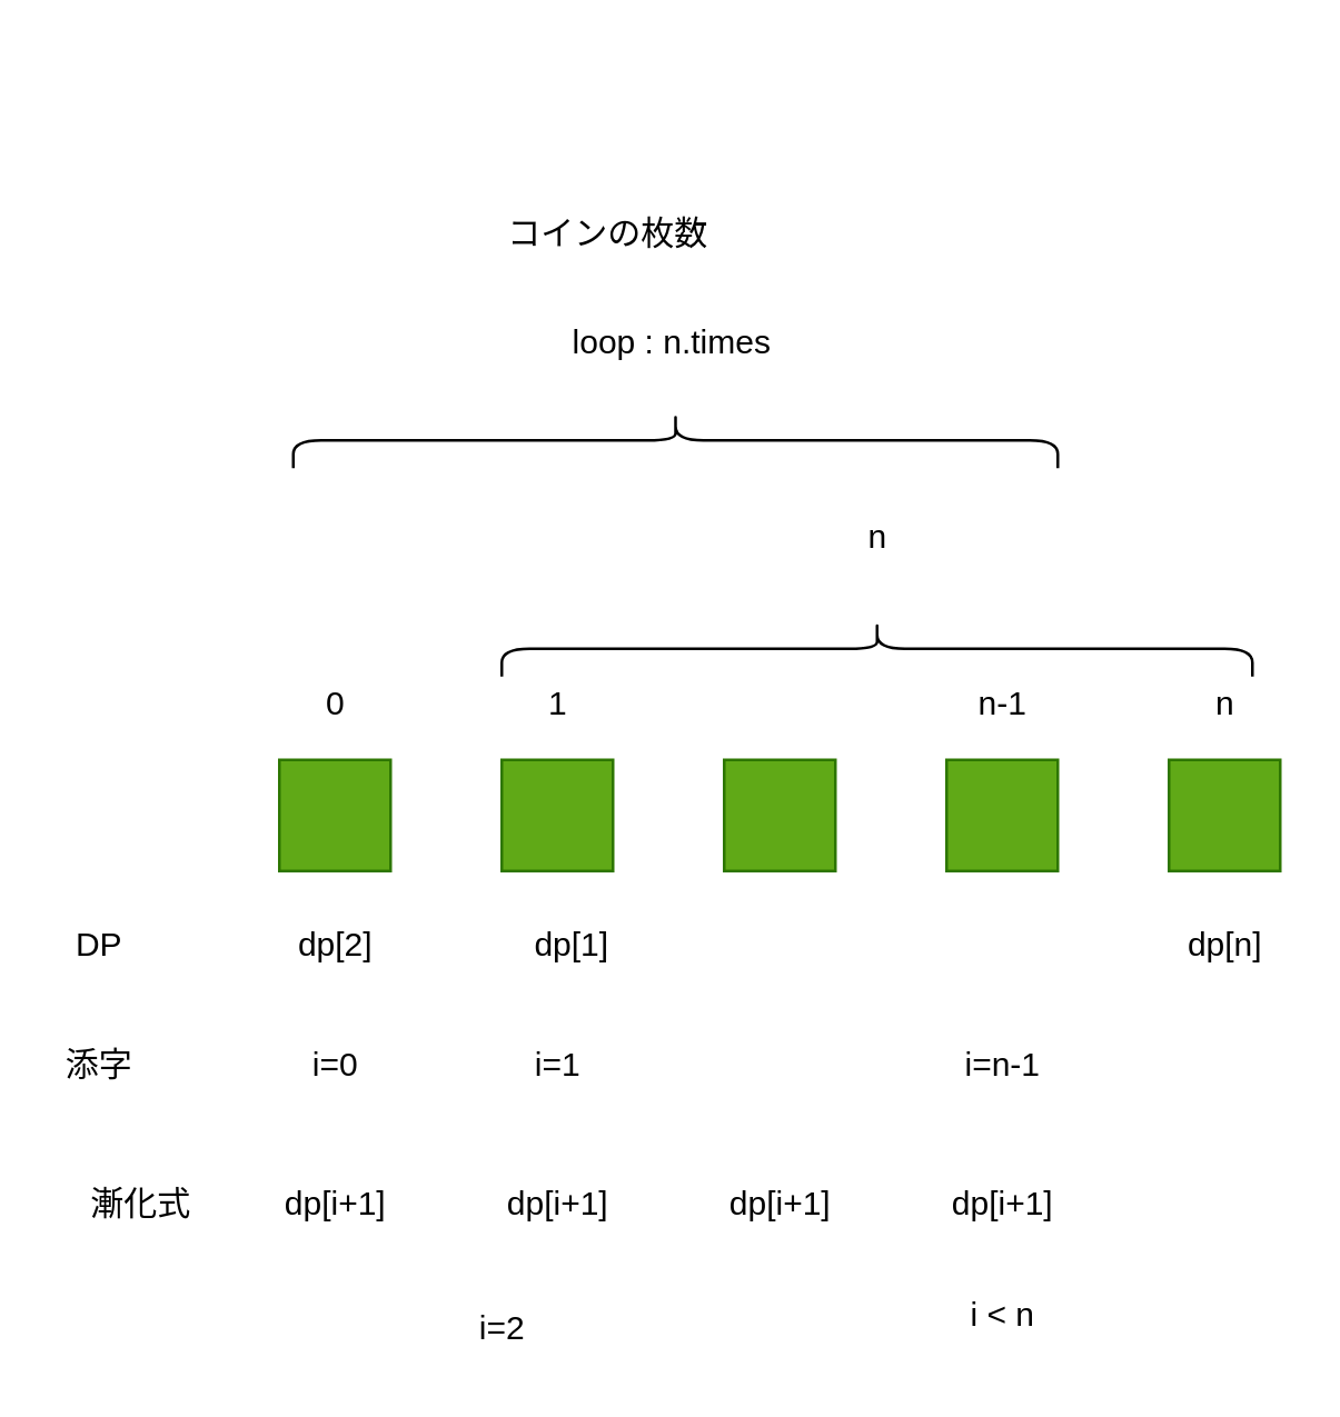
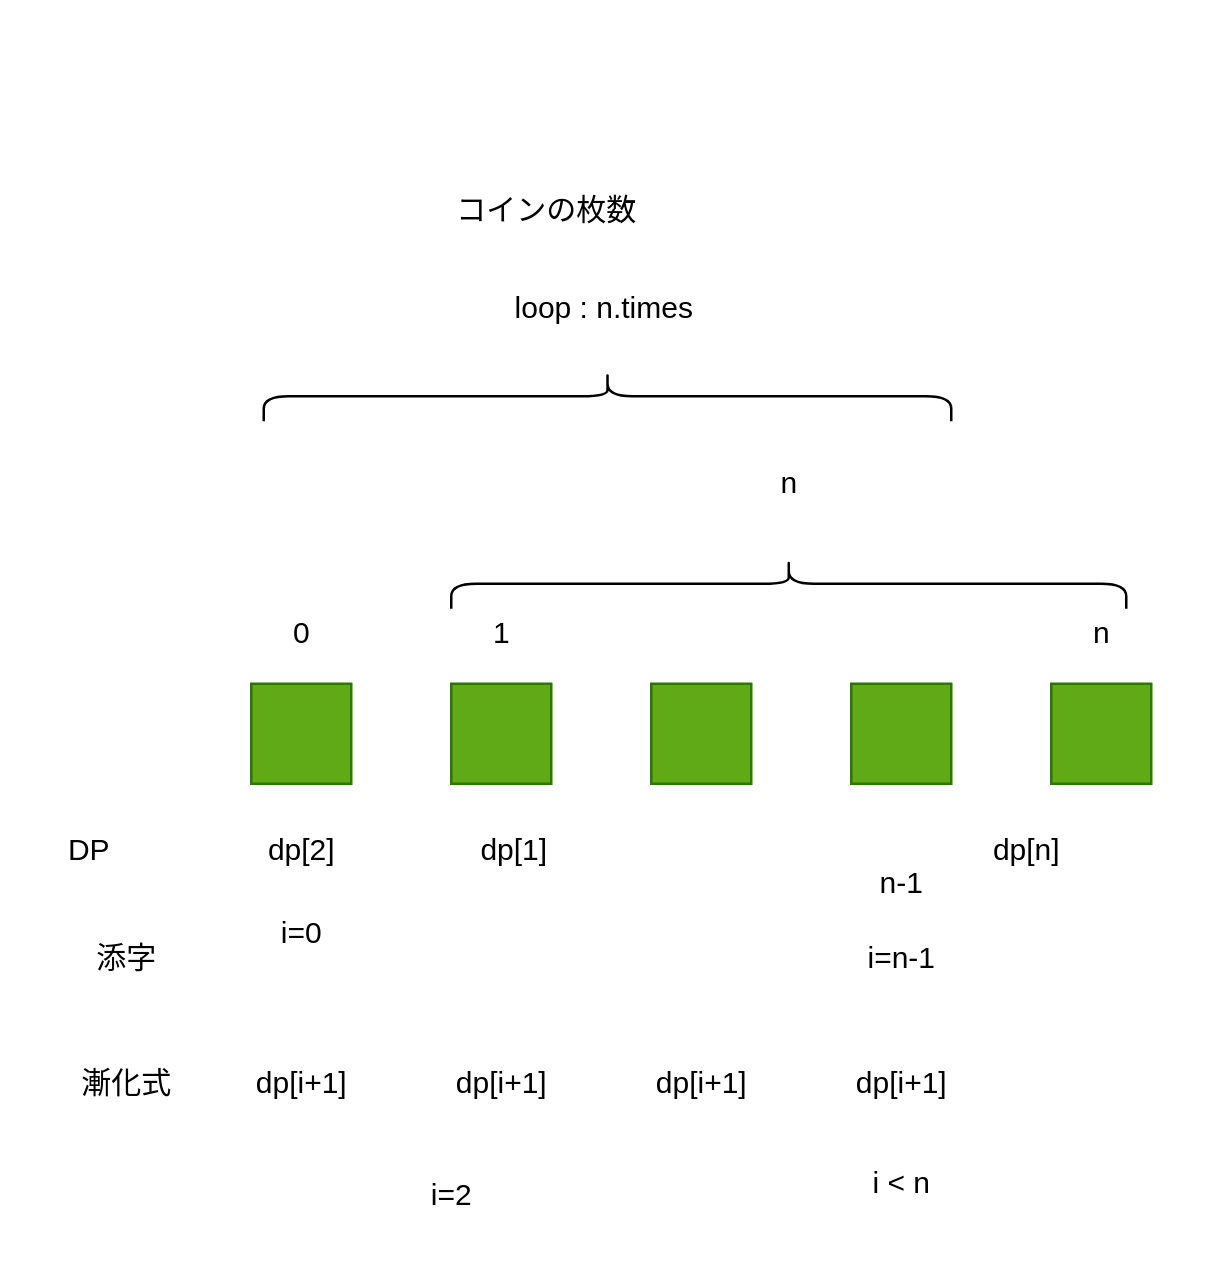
- <mxCell id="29" value="n-1" style="text;html=1;align=center;verticalAlign=middle;resizable=0;points=[];autosize=1;" vertex="1" parent="1"><mxGeometry x="345" y="243" width="30" height="20" as="geometry" /></mxCell>
+ <mxCell id="29" value="n-1" style="text;html=1;align=center;verticalAlign=middle;resizable=0;points=[];autosize=1;" vertex="1" parent="1"><mxGeometry x="345" y="343" width="30" height="20" as="geometry" /></mxCell>
- <mxCell id="15" value="dp[n]" style="text;html=1;align=center;verticalAlign=middle;resizable=0;points=[];autosize=1;" vertex="1" parent="1"><mxGeometry x="420" y="330" width="40" height="20" as="geometry" /></mxCell>
+ <mxCell id="15" value="dp[n]" style="text;html=1;align=center;verticalAlign=middle;resizable=0;points=[];autosize=1;" vertex="1" parent="1"><mxGeometry x="390" y="330" width="40" height="20" as="geometry" /></mxCell>
- <mxCell id="25" value="添字" style="text;html=1;align=center;verticalAlign=middle;resizable=0;points=[];autosize=1;" vertex="1" parent="1"><mxGeometry x="15" y="373" width="40" height="20" as="geometry" /></mxCell>
+ <mxCell id="25" value="添字" style="text;html=1;align=center;verticalAlign=middle;resizable=0;points=[];autosize=1;" vertex="1" parent="1"><mxGeometry x="30" y="373" width="40" height="20" as="geometry" /></mxCell>
- <mxCell id="10" value="i=0" style="text;html=1;align=center;verticalAlign=middle;resizable=0;points=[];autosize=1;" vertex="1" parent="1"><mxGeometry x="105" y="373" width="30" height="20" as="geometry" /></mxCell>
+ <mxCell id="10" value="i=0" style="text;html=1;align=center;verticalAlign=middle;resizable=0;points=[];autosize=1;" vertex="1" parent="1"><mxGeometry x="105" y="363" width="30" height="20" as="geometry" /></mxCell>
- <mxCell id="11" value="i=1" style="text;html=1;align=center;verticalAlign=middle;resizable=0;points=[];autosize=1;" vertex="1" parent="1"><mxGeometry x="185" y="373" width="30" height="20" as="geometry" /></mxCell>
